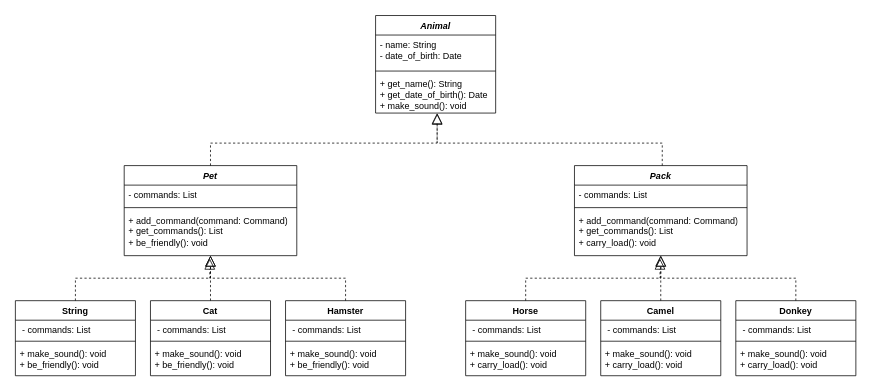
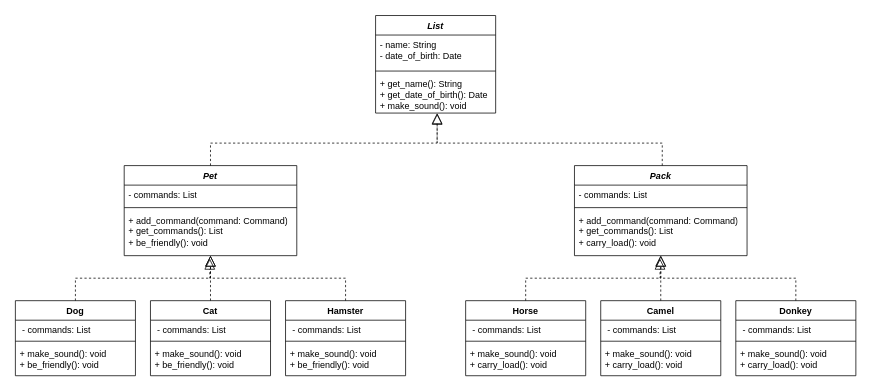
- <mxCell id="2" value="&lt;i&gt;Animal&lt;/i&gt;" style="swimlane;fontStyle=1;align=center;verticalAlign=top;childLayout=stackLayout;horizontal=1;startSize=26;horizontalStack=0;resizeParent=1;resizeParentMax=0;resizeLast=0;collapsible=1;marginBottom=0;whiteSpace=wrap;html=1;" vertex="1" parent="1"><mxGeometry x="500" y="20" width="160" height="130" as="geometry"><mxRectangle x="414" y="420" width="100" height="30" as="alternateBounds" /></mxGeometry></mxCell>
+ <mxCell id="2" value="&lt;i&gt;List&lt;/i&gt;" style="swimlane;fontStyle=1;align=center;verticalAlign=top;childLayout=stackLayout;horizontal=1;startSize=26;horizontalStack=0;resizeParent=1;resizeParentMax=0;resizeLast=0;collapsible=1;marginBottom=0;whiteSpace=wrap;html=1;" vertex="1" parent="1"><mxGeometry x="500" y="20" width="160" height="130" as="geometry"><mxRectangle x="414" y="420" width="100" height="30" as="alternateBounds" /></mxGeometry></mxCell>
- <mxCell id="10" value="String" style="swimlane;fontStyle=1;align=center;verticalAlign=top;childLayout=stackLayout;horizontal=1;startSize=26;horizontalStack=0;resizeParent=1;resizeParentMax=0;resizeLast=0;collapsible=1;marginBottom=0;whiteSpace=wrap;html=1;" vertex="1" parent="1"><mxGeometry x="20" y="400" width="160" height="100" as="geometry"><mxRectangle x="10" y="650" width="100" height="30" as="alternateBounds" /></mxGeometry></mxCell>
+ <mxCell id="10" value="Dog" style="swimlane;fontStyle=1;align=center;verticalAlign=top;childLayout=stackLayout;horizontal=1;startSize=26;horizontalStack=0;resizeParent=1;resizeParentMax=0;resizeLast=0;collapsible=1;marginBottom=0;whiteSpace=wrap;html=1;" vertex="1" parent="1"><mxGeometry x="20" y="400" width="160" height="100" as="geometry"><mxRectangle x="10" y="650" width="100" height="30" as="alternateBounds" /></mxGeometry></mxCell>
